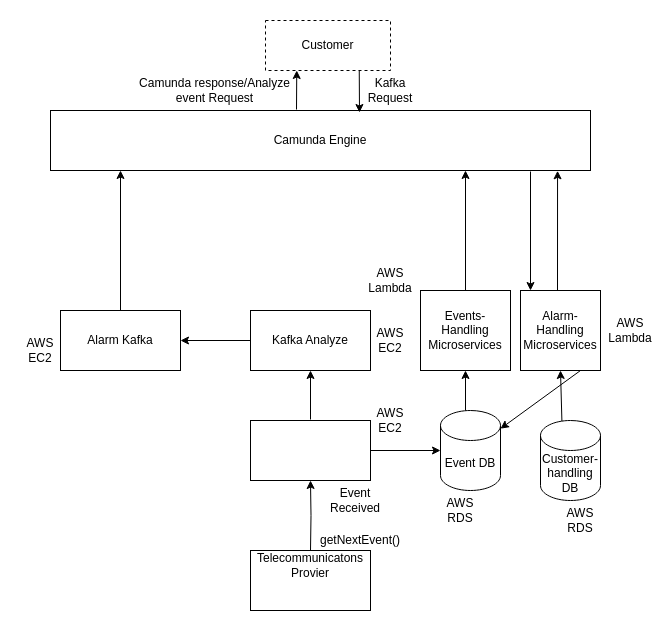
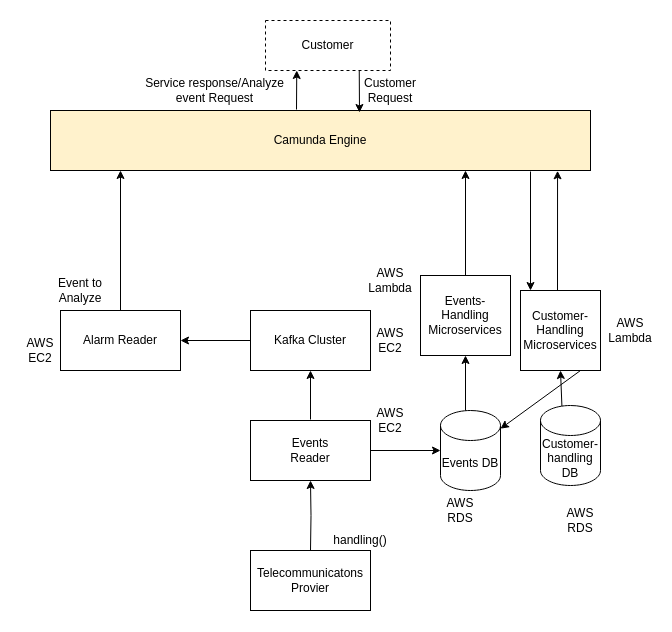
- <mxCell id="25" value="Camunda response/Analyze event Request" style="text;html=1;strokeColor=none;fillColor=none;align=center;verticalAlign=middle;whiteSpace=wrap;rounded=0;" vertex="1" parent="1"><mxGeometry x="137.5" y="80" width="152.5" height="20" as="geometry" /></mxCell>
+ <mxCell id="25" value="Service response/Analyze event Request" style="text;html=1;strokeColor=none;fillColor=none;align=center;verticalAlign=middle;whiteSpace=wrap;rounded=0;" vertex="1" parent="1"><mxGeometry x="137.5" y="80" width="152.5" height="20" as="geometry" /></mxCell>
- <mxCell id="26" value="Kafka Request" style="text;html=1;strokeColor=none;fillColor=none;align=center;verticalAlign=middle;whiteSpace=wrap;rounded=0;" vertex="1" parent="1"><mxGeometry x="370" y="80" width="40" height="20" as="geometry" /></mxCell>
+ <mxCell id="26" value="Customer Request" style="text;html=1;strokeColor=none;fillColor=none;align=center;verticalAlign=middle;whiteSpace=wrap;rounded=0;" vertex="1" parent="1"><mxGeometry x="370" y="80" width="40" height="20" as="geometry" /></mxCell>
- <mxCell id="17" value="Camunda Engine" style="rounded=0;whiteSpace=wrap;html=1;" vertex="1" parent="1"><mxGeometry x="50" y="110" width="540" height="60" as="geometry" /></mxCell>
+ <mxCell id="17" value="Camunda Engine" style="rounded=0;whiteSpace=wrap;html=1;fillColor=#fff2cc;" vertex="1" parent="1"><mxGeometry x="50" y="110" width="540" height="60" as="geometry" /></mxCell>
+ <mxCell id="18" value="Event to Analyze" style="text;html=1;strokeColor=none;fillColor=none;align=center;verticalAlign=middle;whiteSpace=wrap;rounded=0;" vertex="1" parent="1"><mxGeometry x="40" y="280" width="80" height="20" as="geometry" /></mxCell>
- <mxCell id="32" value="Events-Handling Microservices" style="rounded=0;whiteSpace=wrap;html=1;" vertex="1" parent="1"><mxGeometry x="420" y="290" width="90" height="80" as="geometry" /></mxCell>
+ <mxCell id="32" value="Events-Handling Microservices" style="rounded=0;whiteSpace=wrap;html=1;" vertex="1" parent="1"><mxGeometry x="420" y="275" width="90" height="80" as="geometry" /></mxCell>
- <mxCell id="19" value="Alarm-Handling Microservices" style="whiteSpace=wrap;html=1;aspect=fixed;" vertex="1" parent="1"><mxGeometry x="520" y="290" width="80" height="80" as="geometry" /></mxCell>
+ <mxCell id="19" value="Customer-Handling Microservices" style="whiteSpace=wrap;html=1;aspect=fixed;" vertex="1" parent="1"><mxGeometry x="520" y="290" width="80" height="80" as="geometry" /></mxCell>
- <mxCell id="15" value="Alarm Kafka" style="text;html=1;strokeColor=none;fillColor=none;align=center;verticalAlign=middle;whiteSpace=wrap;rounded=0;" vertex="1" parent="1"><mxGeometry x="80" y="330" width="80" height="20" as="geometry" /></mxCell>
+ <mxCell id="15" value="Alarm Reader" style="text;html=1;strokeColor=none;fillColor=none;align=center;verticalAlign=middle;whiteSpace=wrap;rounded=0;" vertex="1" parent="1"><mxGeometry x="80" y="330" width="80" height="20" as="geometry" /></mxCell>
- <mxCell id="10" value="Kafka Analyze" style="rounded=0;whiteSpace=wrap;html=1;" vertex="1" parent="1"><mxGeometry x="250" y="310" width="120" height="60" as="geometry" /></mxCell>
+ <mxCell id="10" value="Kafka Cluster" style="rounded=0;whiteSpace=wrap;html=1;" vertex="1" parent="1"><mxGeometry x="250" y="310" width="120" height="60" as="geometry" /></mxCell>
+ <mxCell id="7" value="Events Reader" style="text;html=1;strokeColor=none;fillColor=none;align=center;verticalAlign=middle;whiteSpace=wrap;rounded=0;" vertex="1" parent="1"><mxGeometry x="290" y="440" width="40" height="20" as="geometry" /></mxCell>
- <mxCell id="33" value="Customer-handling DB" style="shape=cylinder3;whiteSpace=wrap;html=1;boundedLbl=1;backgroundOutline=1;size=15;" vertex="1" parent="1"><mxGeometry x="540" y="420" width="60" height="80" as="geometry" /></mxCell>
+ <mxCell id="33" value="Customer-handling DB" style="shape=cylinder3;whiteSpace=wrap;html=1;boundedLbl=1;backgroundOutline=1;size=15;" vertex="1" parent="1"><mxGeometry x="540" y="405" width="60" height="80" as="geometry" /></mxCell>
- <mxCell id="12" value="Event DB" style="shape=cylinder3;whiteSpace=wrap;html=1;boundedLbl=1;backgroundOutline=1;size=15;" vertex="1" parent="1"><mxGeometry x="440" y="410" width="60" height="80" as="geometry" /></mxCell>
+ <mxCell id="12" value="Events DB" style="shape=cylinder3;whiteSpace=wrap;html=1;boundedLbl=1;backgroundOutline=1;size=15;" vertex="1" parent="1"><mxGeometry x="440" y="410" width="60" height="80" as="geometry" /></mxCell>
- <mxCell id="9" value="Event Received" style="text;html=1;strokeColor=none;fillColor=none;align=center;verticalAlign=middle;whiteSpace=wrap;rounded=0;" vertex="1" parent="1"><mxGeometry x="320" y="490" width="70" height="20" as="geometry" /></mxCell>
- <mxCell id="8" value="getNextEvent()" style="text;html=1;strokeColor=none;fillColor=none;align=center;verticalAlign=middle;whiteSpace=wrap;rounded=0;" vertex="1" parent="1"><mxGeometry x="340" y="530" width="40" height="20" as="geometry" /></mxCell>
+ <mxCell id="8" value="handling()" style="text;html=1;strokeColor=none;fillColor=none;align=center;verticalAlign=middle;whiteSpace=wrap;rounded=0;" vertex="1" parent="1"><mxGeometry x="340" y="530" width="40" height="20" as="geometry" /></mxCell>
- <mxCell id="4" value="Telecommunicatons Provier" style="text;html=1;strokeColor=none;fillColor=none;align=center;verticalAlign=middle;whiteSpace=wrap;rounded=0;" vertex="1" parent="1"><mxGeometry x="290" y="555" width="40" height="20" as="geometry" /></mxCell>
+ <mxCell id="4" value="Telecommunicatons Provier" style="text;html=1;strokeColor=none;fillColor=none;align=center;verticalAlign=middle;whiteSpace=wrap;rounded=0;" vertex="1" parent="1"><mxGeometry x="290" y="570" width="40" height="20" as="geometry" /></mxCell>
